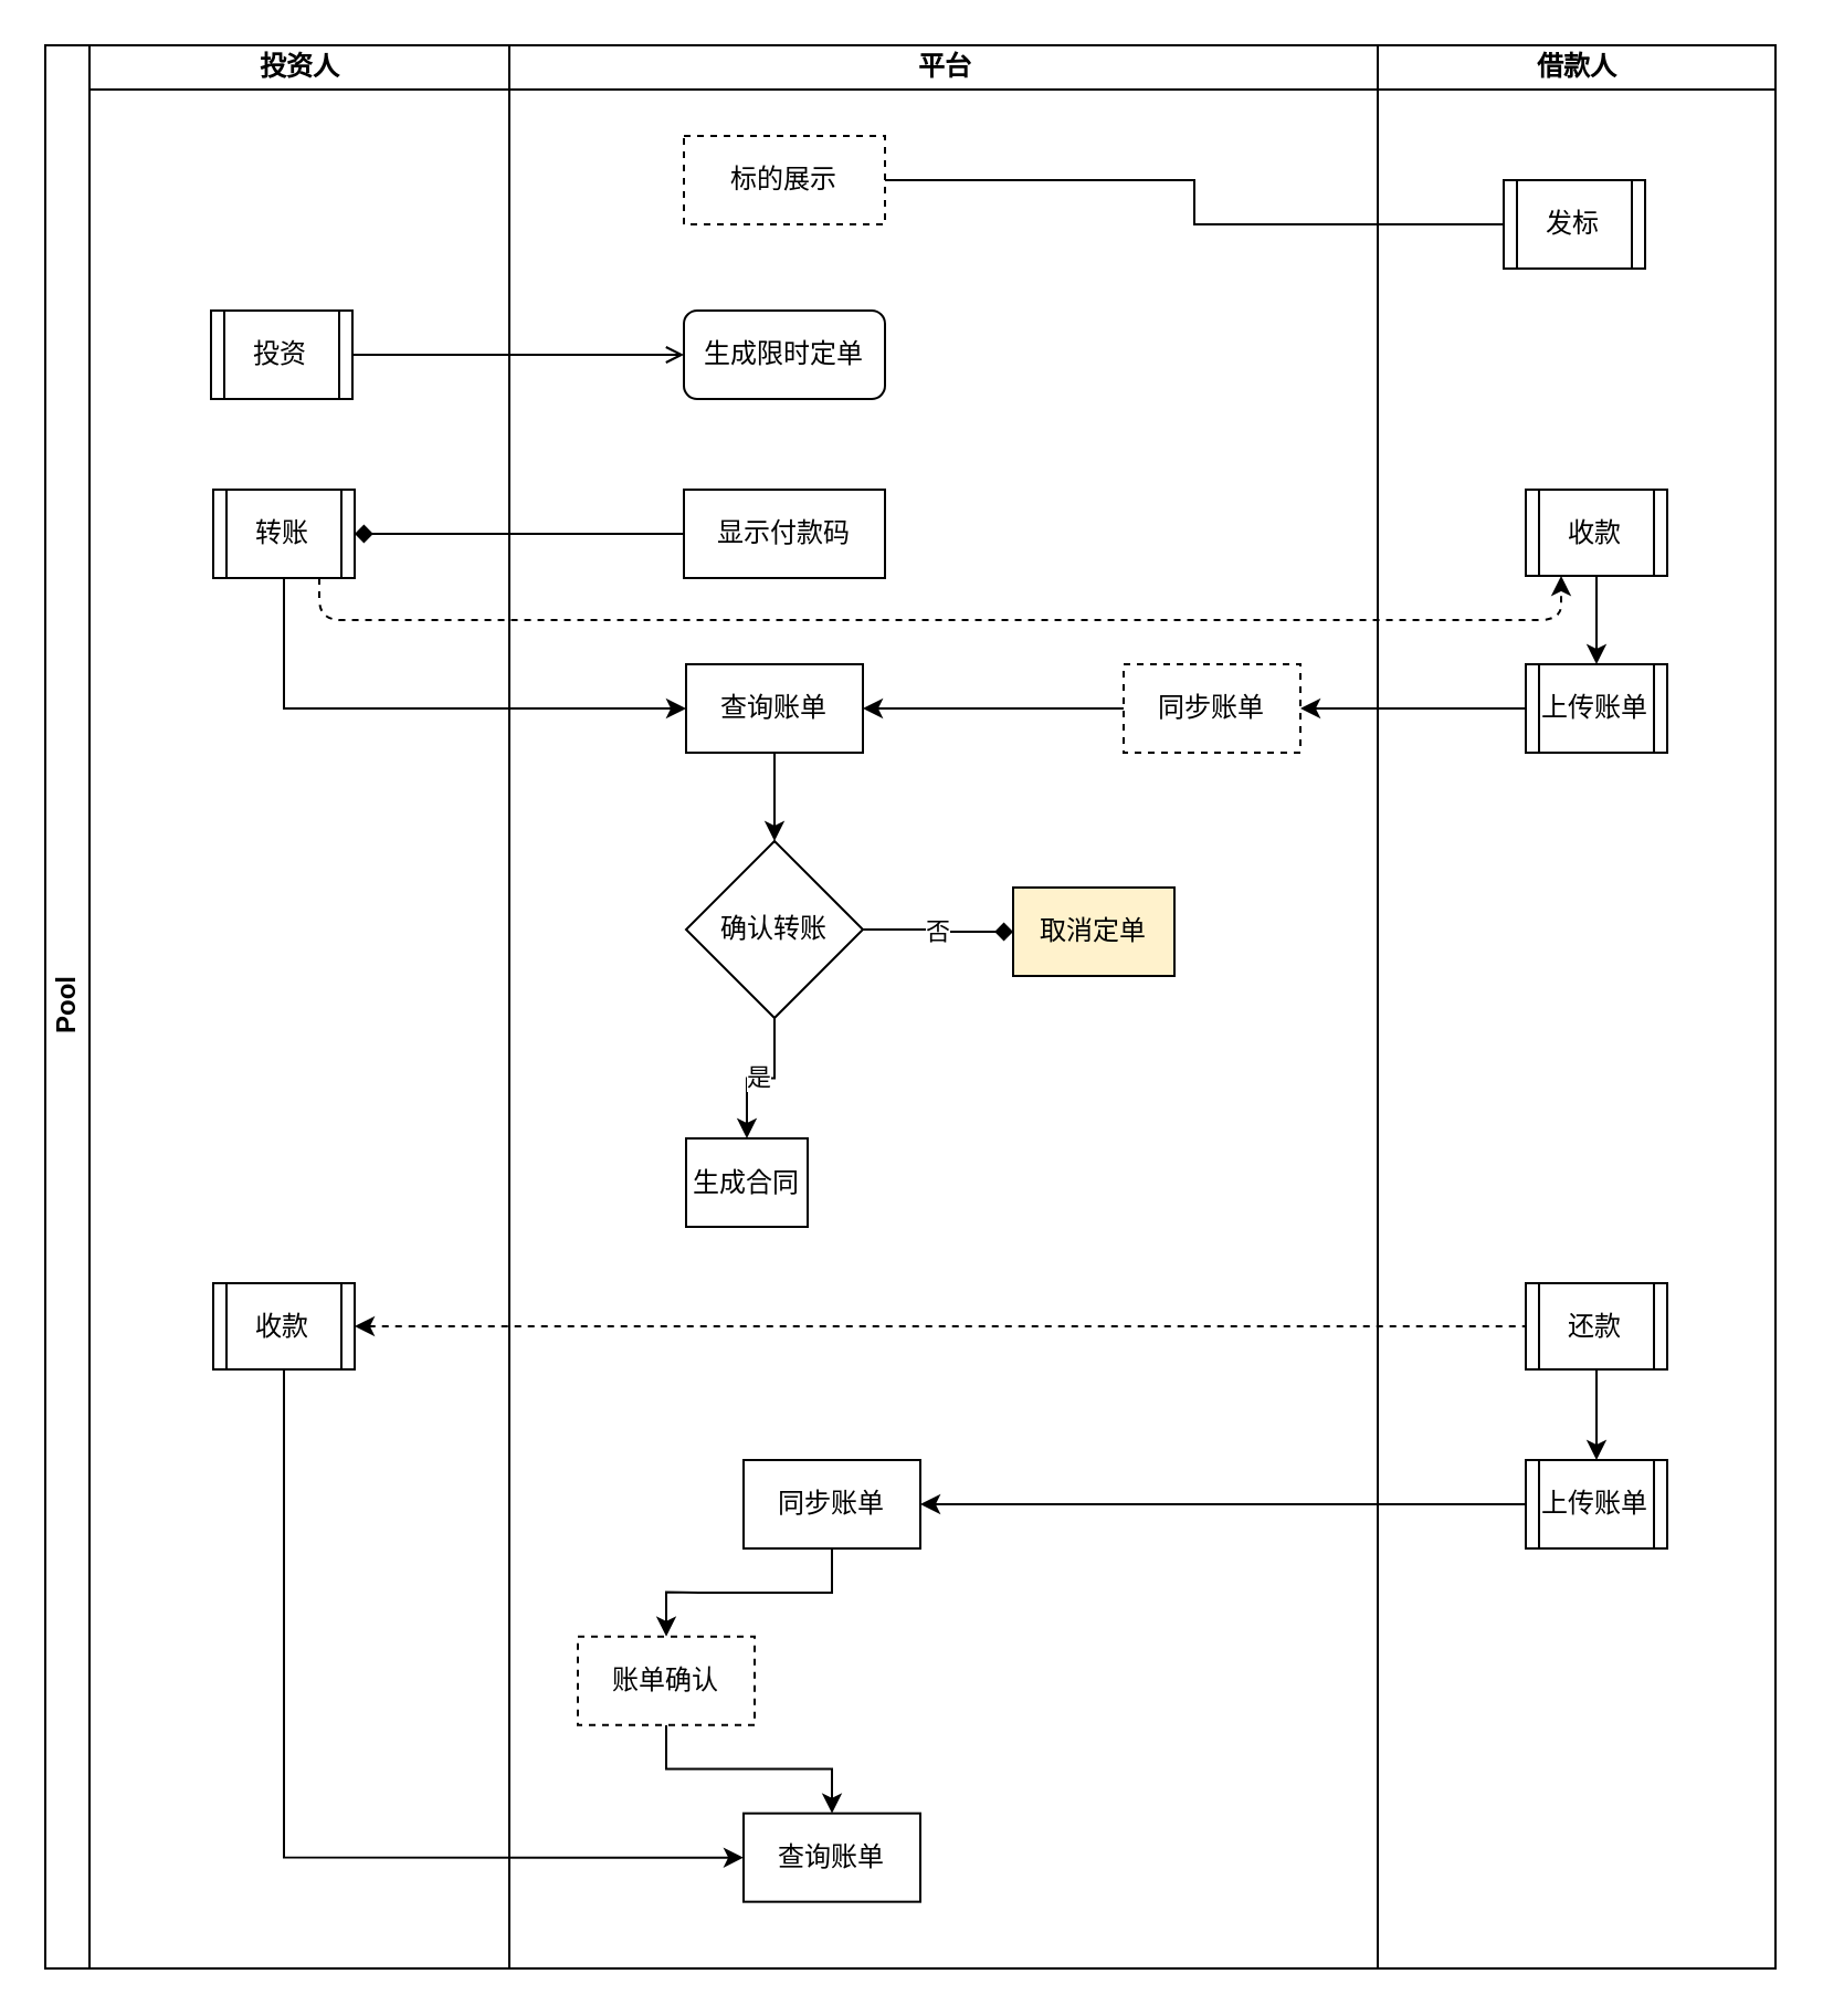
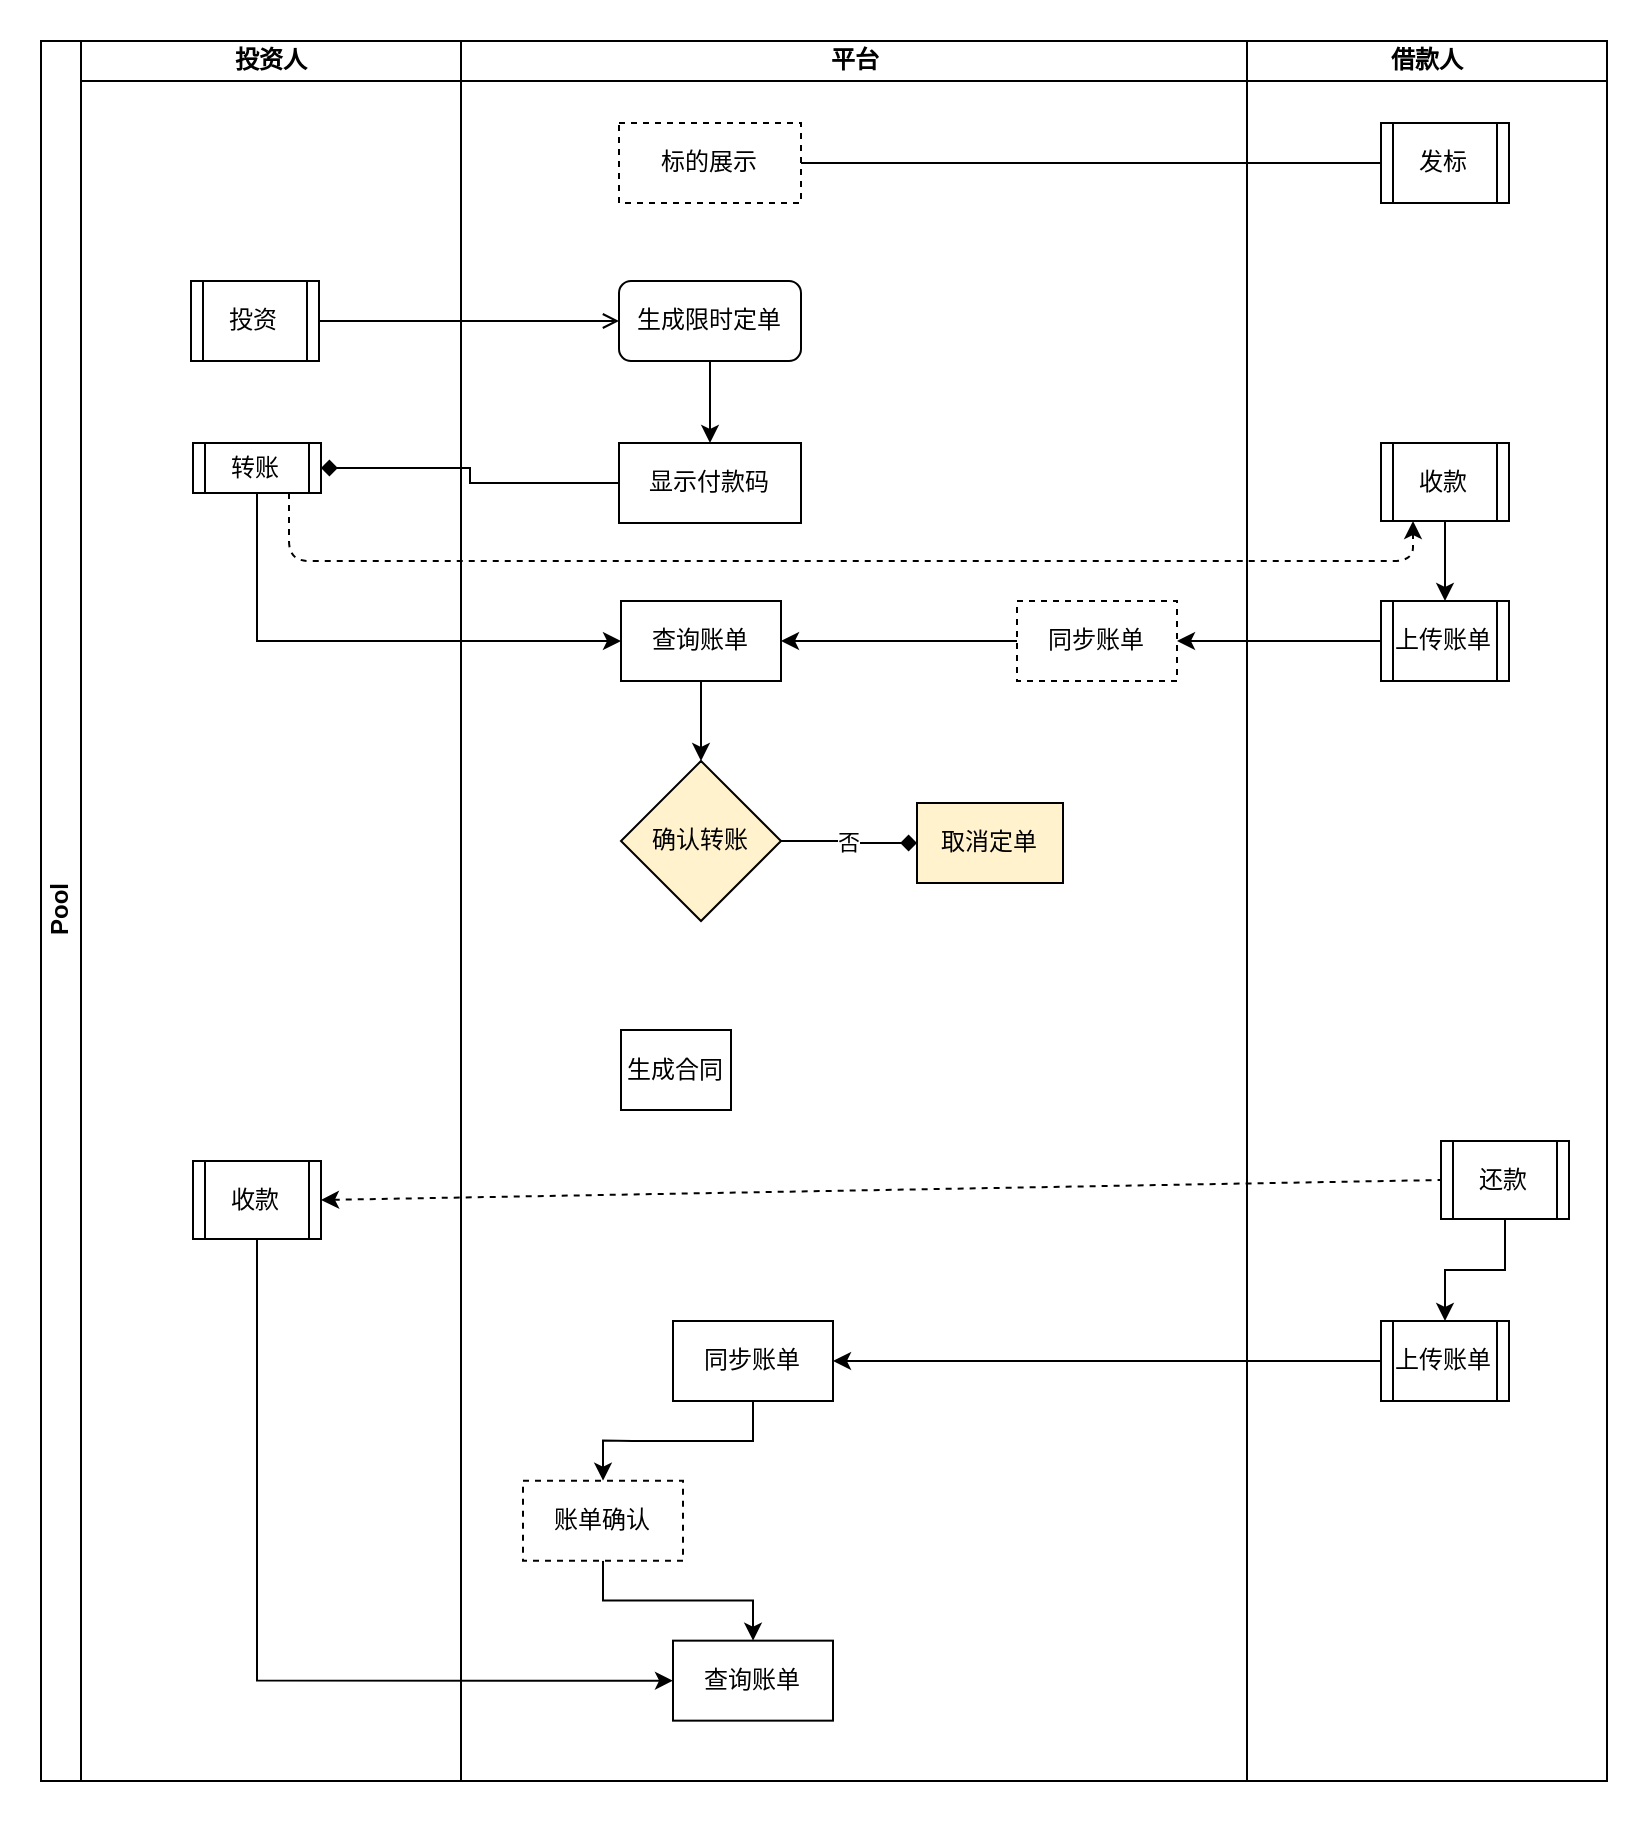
- <mxCell id="30" value="发标" style="shape=process;whiteSpace=wrap;html=1;backgroundOutline=1;strokeWidth=1;" parent="29" vertex="1"><mxGeometry x="57" y="61" width="64" height="40" as="geometry" /></mxCell>
+ <mxCell id="30" value="发标" style="shape=process;whiteSpace=wrap;html=1;backgroundOutline=1;strokeWidth=1;" parent="29" vertex="1"><mxGeometry x="67" y="41" width="64" height="40" as="geometry" /></mxCell>
+ <mxCell id="12" style="edgeStyle=orthogonalEdgeStyle;rounded=0;orthogonalLoop=1;jettySize=auto;html=1;exitX=0.5;exitY=1;exitDx=0;exitDy=0;" parent="10" source="13" target="14" edge="1"><mxGeometry relative="1" as="geometry" /></mxCell>
- <mxCell id="5" value="转账" style="shape=process;whiteSpace=wrap;html=1;backgroundOutline=1;strokeWidth=1;" parent="3" vertex="1"><mxGeometry x="56" y="201" width="64" height="40" as="geometry" /></mxCell>
+ <mxCell id="5" value="转账" style="shape=process;whiteSpace=wrap;html=1;backgroundOutline=1;strokeWidth=1;" parent="3" vertex="1"><mxGeometry x="56" y="201" width="64" height="25" as="geometry" /></mxCell>
- <mxCell id="17" value="确认转账" style="rhombus;whiteSpace=wrap;html=1;strokeWidth=1;" parent="10" vertex="1"><mxGeometry x="80" y="360" width="80" height="80" as="geometry" /></mxCell>
+ <mxCell id="17" value="确认转账" style="rhombus;whiteSpace=wrap;html=1;strokeWidth=1;fillColor=#fff2cc;" parent="10" vertex="1"><mxGeometry x="80" y="360" width="80" height="80" as="geometry" /></mxCell>
- <mxCell id="16" value="是" style="edgeStyle=orthogonalEdgeStyle;rounded=0;orthogonalLoop=1;jettySize=auto;html=1;exitX=0.5;exitY=1;exitDx=0;exitDy=0;" parent="10" source="17" target="19" edge="1"><mxGeometry relative="1" as="geometry" /></mxCell>
- <mxCell id="35" value="还款" style="shape=process;whiteSpace=wrap;html=1;backgroundOutline=1;strokeWidth=1;" vertex="1" parent="29"><mxGeometry x="67.0" y="560" width="64" height="39" as="geometry" /></mxCell>
+ <mxCell id="35" value="还款" style="shape=process;whiteSpace=wrap;html=1;backgroundOutline=1;strokeWidth=1;" vertex="1" parent="29"><mxGeometry x="97" y="550" width="64" height="39" as="geometry" /></mxCell>
